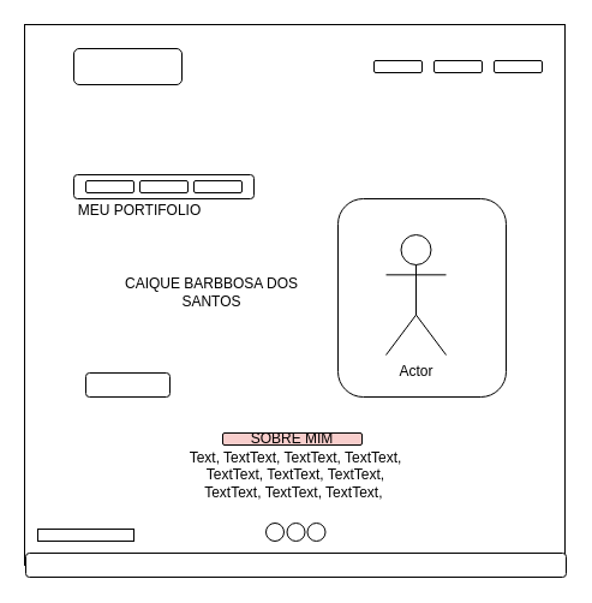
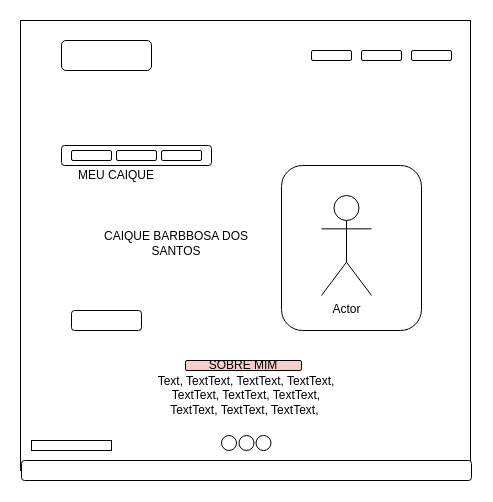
- <mxCell id="15" value="MEU PORTIFOLIO" style="text;html=1;align=center;verticalAlign=middle;whiteSpace=wrap;rounded=0;" vertex="1" parent="1"><mxGeometry x="61" y="170" width="110" height="10" as="geometry" /></mxCell>
+ <mxCell id="15" value="MEU CAIQUE" style="text;html=1;align=center;verticalAlign=middle;whiteSpace=wrap;rounded=0;" vertex="1" parent="1"><mxGeometry x="61" y="170" width="110" height="10" as="geometry" /></mxCell>
